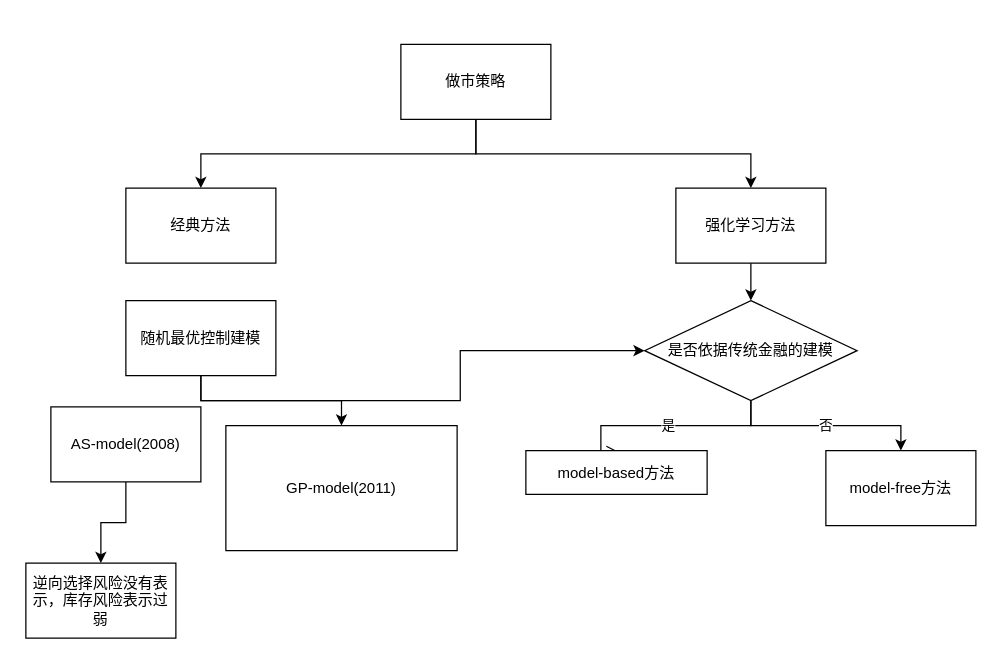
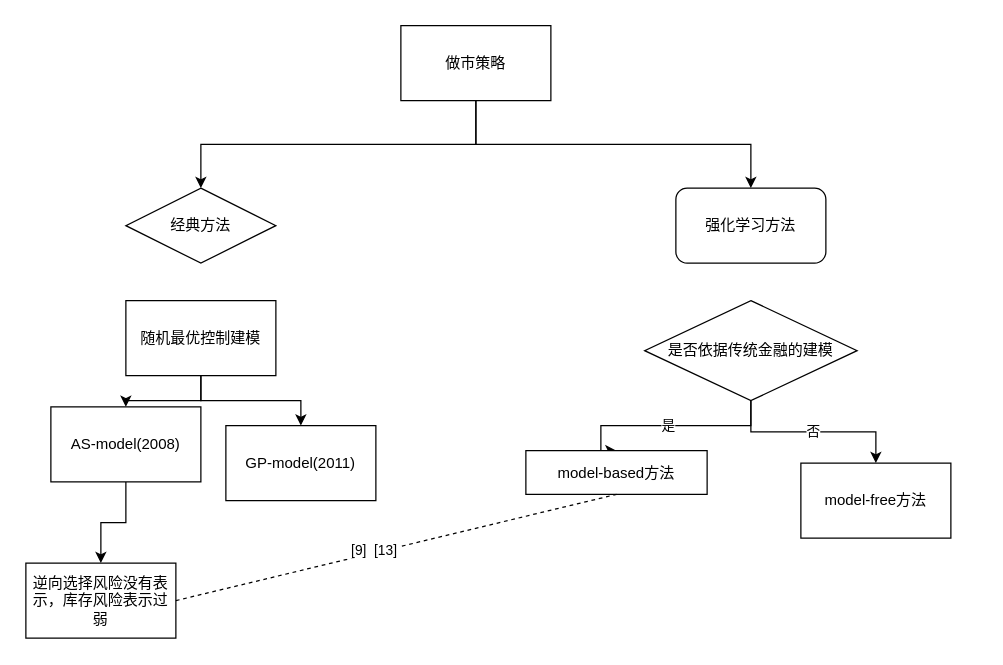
- <mxCell id="4" value="做市策略" style="rounded=0;whiteSpace=wrap;html=1;" parent="1" vertex="1"><mxGeometry x="320" y="35" width="120" height="60" as="geometry" /></mxCell>
+ <mxCell id="4" value="做市策略" style="rounded=0;whiteSpace=wrap;html=1;" parent="1" vertex="1"><mxGeometry x="320" y="20" width="120" height="60" as="geometry" /></mxCell>
- <mxCell id="5" value="经典方法" style="rounded=0;whiteSpace=wrap;html=1;" parent="1" vertex="1"><mxGeometry x="100" y="150" width="120" height="60" as="geometry" /></mxCell>
+ <mxCell id="5" value="经典方法" style="rhombus;whiteSpace=wrap;html=1;" parent="1" vertex="1"><mxGeometry x="100" y="150" width="120" height="60" as="geometry" /></mxCell>
- <mxCell id="7" value="强化学习方法" style="rounded=0;whiteSpace=wrap;html=1;" parent="1" vertex="1"><mxGeometry x="540" y="150" width="120" height="60" as="geometry" /></mxCell>
+ <mxCell id="7" value="强化学习方法" style="whiteSpace=wrap;html=1;rounded=1;" parent="1" vertex="1"><mxGeometry x="540" y="150" width="120" height="60" as="geometry" /></mxCell>
- <mxCell id="6" style="edgeStyle=orthogonalEdgeStyle;rounded=0;orthogonalLoop=1;jettySize=auto;html=1;exitX=0.5;exitY=1;exitDx=0;exitDy=0;entryX=0.5;entryY=0;entryDx=0;entryDy=0;" edge="1" parent="1" source="7" target="16"><mxGeometry relative="1" as="geometry" /></mxCell>
- <mxCell id="8" style="edgeStyle=orthogonalEdgeStyle;rounded=0;orthogonalLoop=1;jettySize=auto;html=1;exitX=0.5;exitY=1;exitDx=0;exitDy=0;" edge="1" parent="1" source="10" target="16"><mxGeometry relative="1" as="geometry" /></mxCell>
+ <mxCell id="8" style="edgeStyle=orthogonalEdgeStyle;rounded=0;orthogonalLoop=1;jettySize=auto;html=1;exitX=0.5;exitY=1;exitDx=0;exitDy=0;" edge="1" parent="1" source="10" target="12"><mxGeometry relative="1" as="geometry" /></mxCell>
- <mxCell id="14" value="是" style="edgeStyle=orthogonalEdgeStyle;rounded=0;orthogonalLoop=1;jettySize=auto;html=1;exitX=0.5;exitY=1;exitDx=0;exitDy=0;entryX=0.5;entryY=0;entryDx=0;entryDy=0;endArrow=open;" edge="1" parent="1" source="16" target="17"><mxGeometry relative="1" as="geometry"><Array as="points"><mxPoint x="600" y="340" /><mxPoint x="480" y="340" /></Array></mxGeometry></mxCell>
+ <mxCell id="14" value="是" style="edgeStyle=orthogonalEdgeStyle;rounded=0;orthogonalLoop=1;jettySize=auto;html=1;exitX=0.5;exitY=1;exitDx=0;exitDy=0;entryX=0.5;entryY=0;entryDx=0;entryDy=0;" edge="1" parent="1" source="16" target="17"><mxGeometry relative="1" as="geometry"><Array as="points"><mxPoint x="600" y="340" /><mxPoint x="480" y="340" /></Array></mxGeometry></mxCell>
- <mxCell id="13" value="GP-model(2011)" style="rounded=0;whiteSpace=wrap;html=1;" vertex="1" parent="1"><mxGeometry x="180" y="340" width="185" height="100" as="geometry" /></mxCell>
+ <mxCell id="13" value="GP-model(2011)" style="rounded=0;whiteSpace=wrap;html=1;" vertex="1" parent="1"><mxGeometry x="180" y="340" width="120" height="60" as="geometry" /></mxCell>
- <mxCell id="18" value="model-free方法" style="rounded=0;whiteSpace=wrap;html=1;" vertex="1" parent="1"><mxGeometry x="660" y="360" width="120" height="60" as="geometry" /></mxCell>
+ <mxCell id="18" value="model-free方法" style="rounded=0;whiteSpace=wrap;html=1;" vertex="1" parent="1"><mxGeometry x="640" y="370" width="120" height="60" as="geometry" /></mxCell>
+ <mxCell id="20" value="" style="endArrow=none;dashed=1;html=1;rounded=0;exitX=1;exitY=0.5;exitDx=0;exitDy=0;entryX=0.5;entryY=1;entryDx=0;entryDy=0;" edge="1" parent="1" source="19" target="17"><mxGeometry width="50" height="50" relative="1" as="geometry"><mxPoint x="180" y="490" as="sourcePoint" /><mxPoint x="230" y="440" as="targetPoint" /></mxGeometry></mxCell>
+ <mxCell id="21" value="&amp;nbsp; [9]&amp;nbsp; [13]&amp;nbsp;" style="edgeLabel;html=1;align=center;verticalAlign=middle;resizable=0;points=[];" vertex="1" connectable="0" parent="20"><mxGeometry x="-0.108" y="3" relative="1" as="geometry"><mxPoint as="offset" /></mxGeometry></mxCell>
